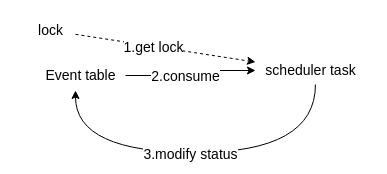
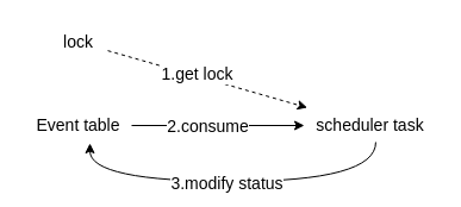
- <mxCell id="8" value="lock" style="text;html=1;align=center;verticalAlign=middle;resizable=0;points=[];autosize=1;strokeColor=none;fillColor=none;fontSize=14;" parent="1" vertex="1"><mxGeometry x="25" y="15" width="50" height="30" as="geometry" /></mxCell>
+ <mxCell id="8" value="lock" style="text;html=1;align=center;verticalAlign=middle;resizable=0;points=[];autosize=1;strokeColor=none;fillColor=none;fontSize=14;" parent="1" vertex="1"><mxGeometry x="40" y="20" width="50" height="30" as="geometry" /></mxCell>
- <mxCell id="5" value="scheduler task" style="text;html=1;align=center;verticalAlign=middle;resizable=0;points=[];autosize=1;strokeColor=none;fillColor=none;fontSize=14;" parent="1" vertex="1"><mxGeometry x="255" y="55" width="110" height="30" as="geometry" /></mxCell>
+ <mxCell id="5" value="scheduler task" style="text;html=1;align=center;verticalAlign=middle;resizable=0;points=[];autosize=1;strokeColor=none;fillColor=none;fontSize=14;" parent="1" vertex="1"><mxGeometry x="255" y="90" width="110" height="30" as="geometry" /></mxCell>
- <mxCell id="4" value="Event table" style="text;html=1;align=center;verticalAlign=middle;resizable=0;points=[];autosize=1;strokeColor=none;fillColor=none;fontSize=14;" parent="1" vertex="1"><mxGeometry x="35" y="60" width="90" height="30" as="geometry" /></mxCell>
+ <mxCell id="4" value="Event table" style="text;html=1;align=center;verticalAlign=middle;resizable=0;points=[];autosize=1;strokeColor=none;fillColor=none;fontSize=14;" parent="1" vertex="1"><mxGeometry x="20" y="90" width="90" height="30" as="geometry" /></mxCell>
